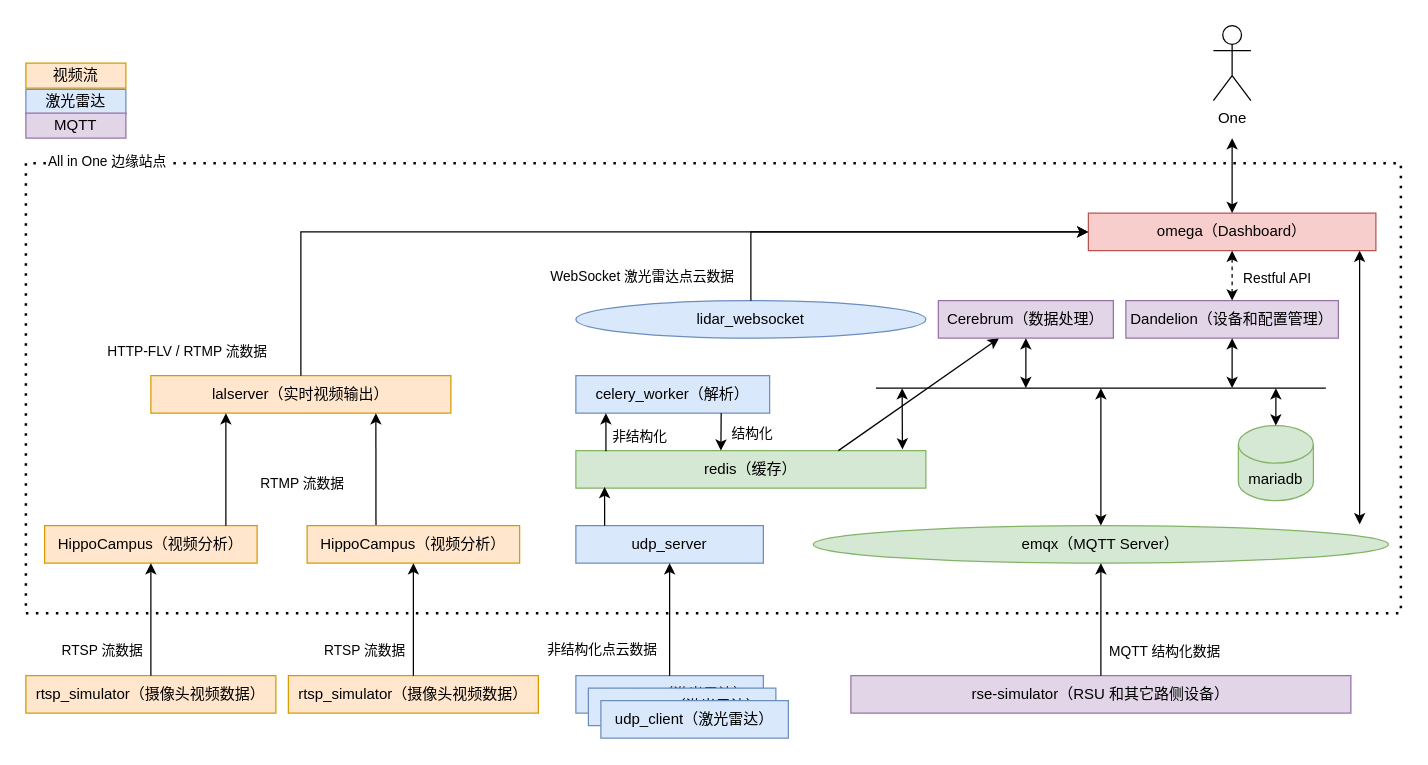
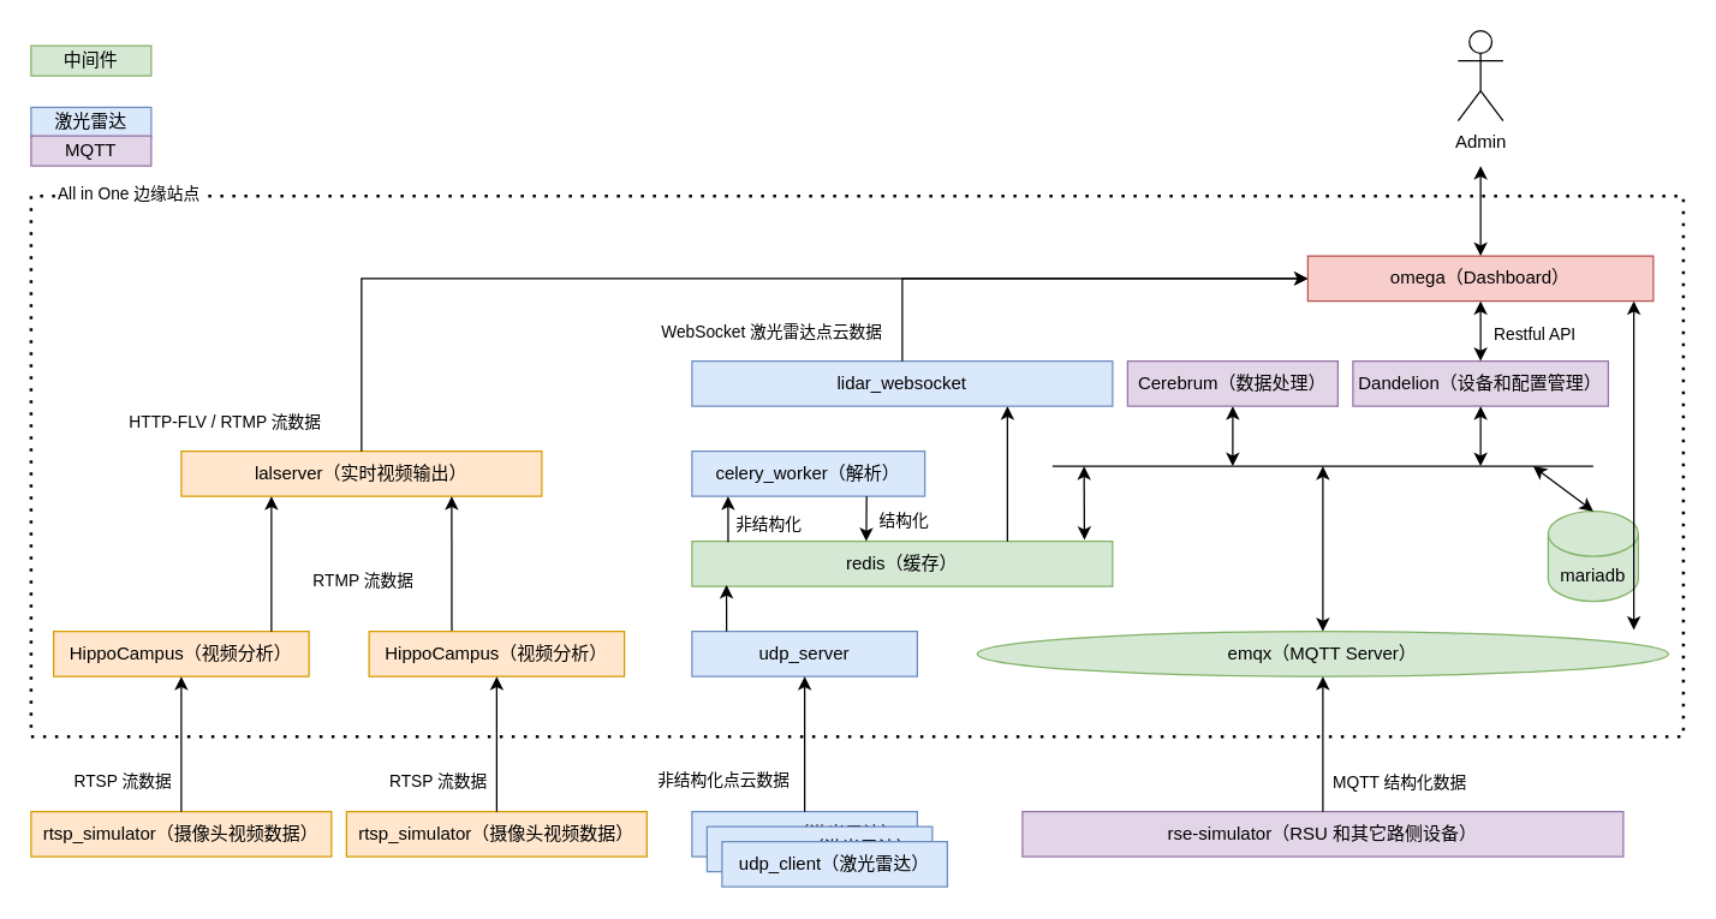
+ <mxCell id="53" value="中间件" style="rounded=0;whiteSpace=wrap;html=1;fillColor=#d5e8d4;strokeColor=#82b366;" parent="1" vertex="1"><mxGeometry x="20" y="30" width="80" height="20" as="geometry" /></mxCell>
- <mxCell id="54" value="视频流" style="rounded=0;whiteSpace=wrap;html=1;fillColor=#ffe6cc;strokeColor=#d79b00;" parent="1" vertex="1"><mxGeometry x="20" y="50" width="80" height="20" as="geometry" /></mxCell>
- <mxCell id="14" value="One" style="shape=umlActor;verticalLabelPosition=bottom;verticalAlign=top;html=1;outlineConnect=0;" parent="1" vertex="1"><mxGeometry x="970" y="20" width="30" height="60" as="geometry" /></mxCell>
+ <mxCell id="14" value="Admin" style="shape=umlActor;verticalLabelPosition=bottom;verticalAlign=top;html=1;outlineConnect=0;" parent="1" vertex="1"><mxGeometry x="970" y="20" width="30" height="60" as="geometry" /></mxCell>
- <mxCell id="49" value="" style="endArrow=classic;startArrow=classic;html=1;rounded=0;entryX=0.5;entryY=1;entryDx=0;entryDy=0;exitX=0.5;exitY=0;exitDx=0;exitDy=0;dashed=1;" parent="1" source="38" target="47" edge="1"><mxGeometry width="50" height="50" relative="1" as="geometry"><mxPoint x="760" y="240" as="sourcePoint" /><mxPoint x="810" y="190" as="targetPoint" /></mxGeometry></mxCell>
+ <mxCell id="49" value="" style="endArrow=classic;startArrow=classic;html=1;rounded=0;entryX=0.5;entryY=1;entryDx=0;entryDy=0;exitX=0.5;exitY=0;exitDx=0;exitDy=0;" parent="1" source="38" target="47" edge="1"><mxGeometry width="50" height="50" relative="1" as="geometry"><mxPoint x="760" y="240" as="sourcePoint" /><mxPoint x="810" y="190" as="targetPoint" /></mxGeometry></mxCell>
- <mxCell id="29" value="lidar_websocket" style="ellipse;whiteSpace=wrap;html=1;fillColor=#dae8fc;strokeColor=#6c8ebf;" parent="1" vertex="1"><mxGeometry x="460" y="240" width="280" height="30" as="geometry" /></mxCell>
+ <mxCell id="29" value="lidar_websocket" style="rounded=0;whiteSpace=wrap;html=1;fillColor=#dae8fc;strokeColor=#6c8ebf;" parent="1" vertex="1"><mxGeometry x="460" y="240" width="280" height="30" as="geometry" /></mxCell>
- <mxCell id="37" value="" style="endArrow=classic;html=1;rounded=0;exitX=0.75;exitY=0;exitDx=0;exitDy=0;" parent="1" source="24" target="39" edge="1"><mxGeometry width="50" height="50" relative="1" as="geometry"><mxPoint x="550" y="340" as="sourcePoint" /><mxPoint x="600" y="290" as="targetPoint" /></mxGeometry></mxCell>
+ <mxCell id="37" value="" style="endArrow=classic;html=1;rounded=0;exitX=0.75;exitY=0;exitDx=0;exitDy=0;entryX=0.75;entryY=1;entryDx=0;entryDy=0;" parent="1" source="24" target="29" edge="1"><mxGeometry width="50" height="50" relative="1" as="geometry"><mxPoint x="550" y="340" as="sourcePoint" /><mxPoint x="600" y="290" as="targetPoint" /></mxGeometry></mxCell>
- <mxCell id="40" value="mariadb" style="shape=cylinder3;whiteSpace=wrap;html=1;boundedLbl=1;backgroundOutline=1;size=15;fillColor=#d5e8d4;strokeColor=#82b366;" parent="1" vertex="1"><mxGeometry x="990" y="340" width="60" height="60" as="geometry" /></mxCell>
+ <mxCell id="40" value="mariadb" style="shape=cylinder3;whiteSpace=wrap;html=1;boundedLbl=1;backgroundOutline=1;size=15;fillColor=#d5e8d4;strokeColor=#82b366;" parent="1" vertex="1"><mxGeometry x="1030" y="340" width="60" height="60" as="geometry" /></mxCell>
